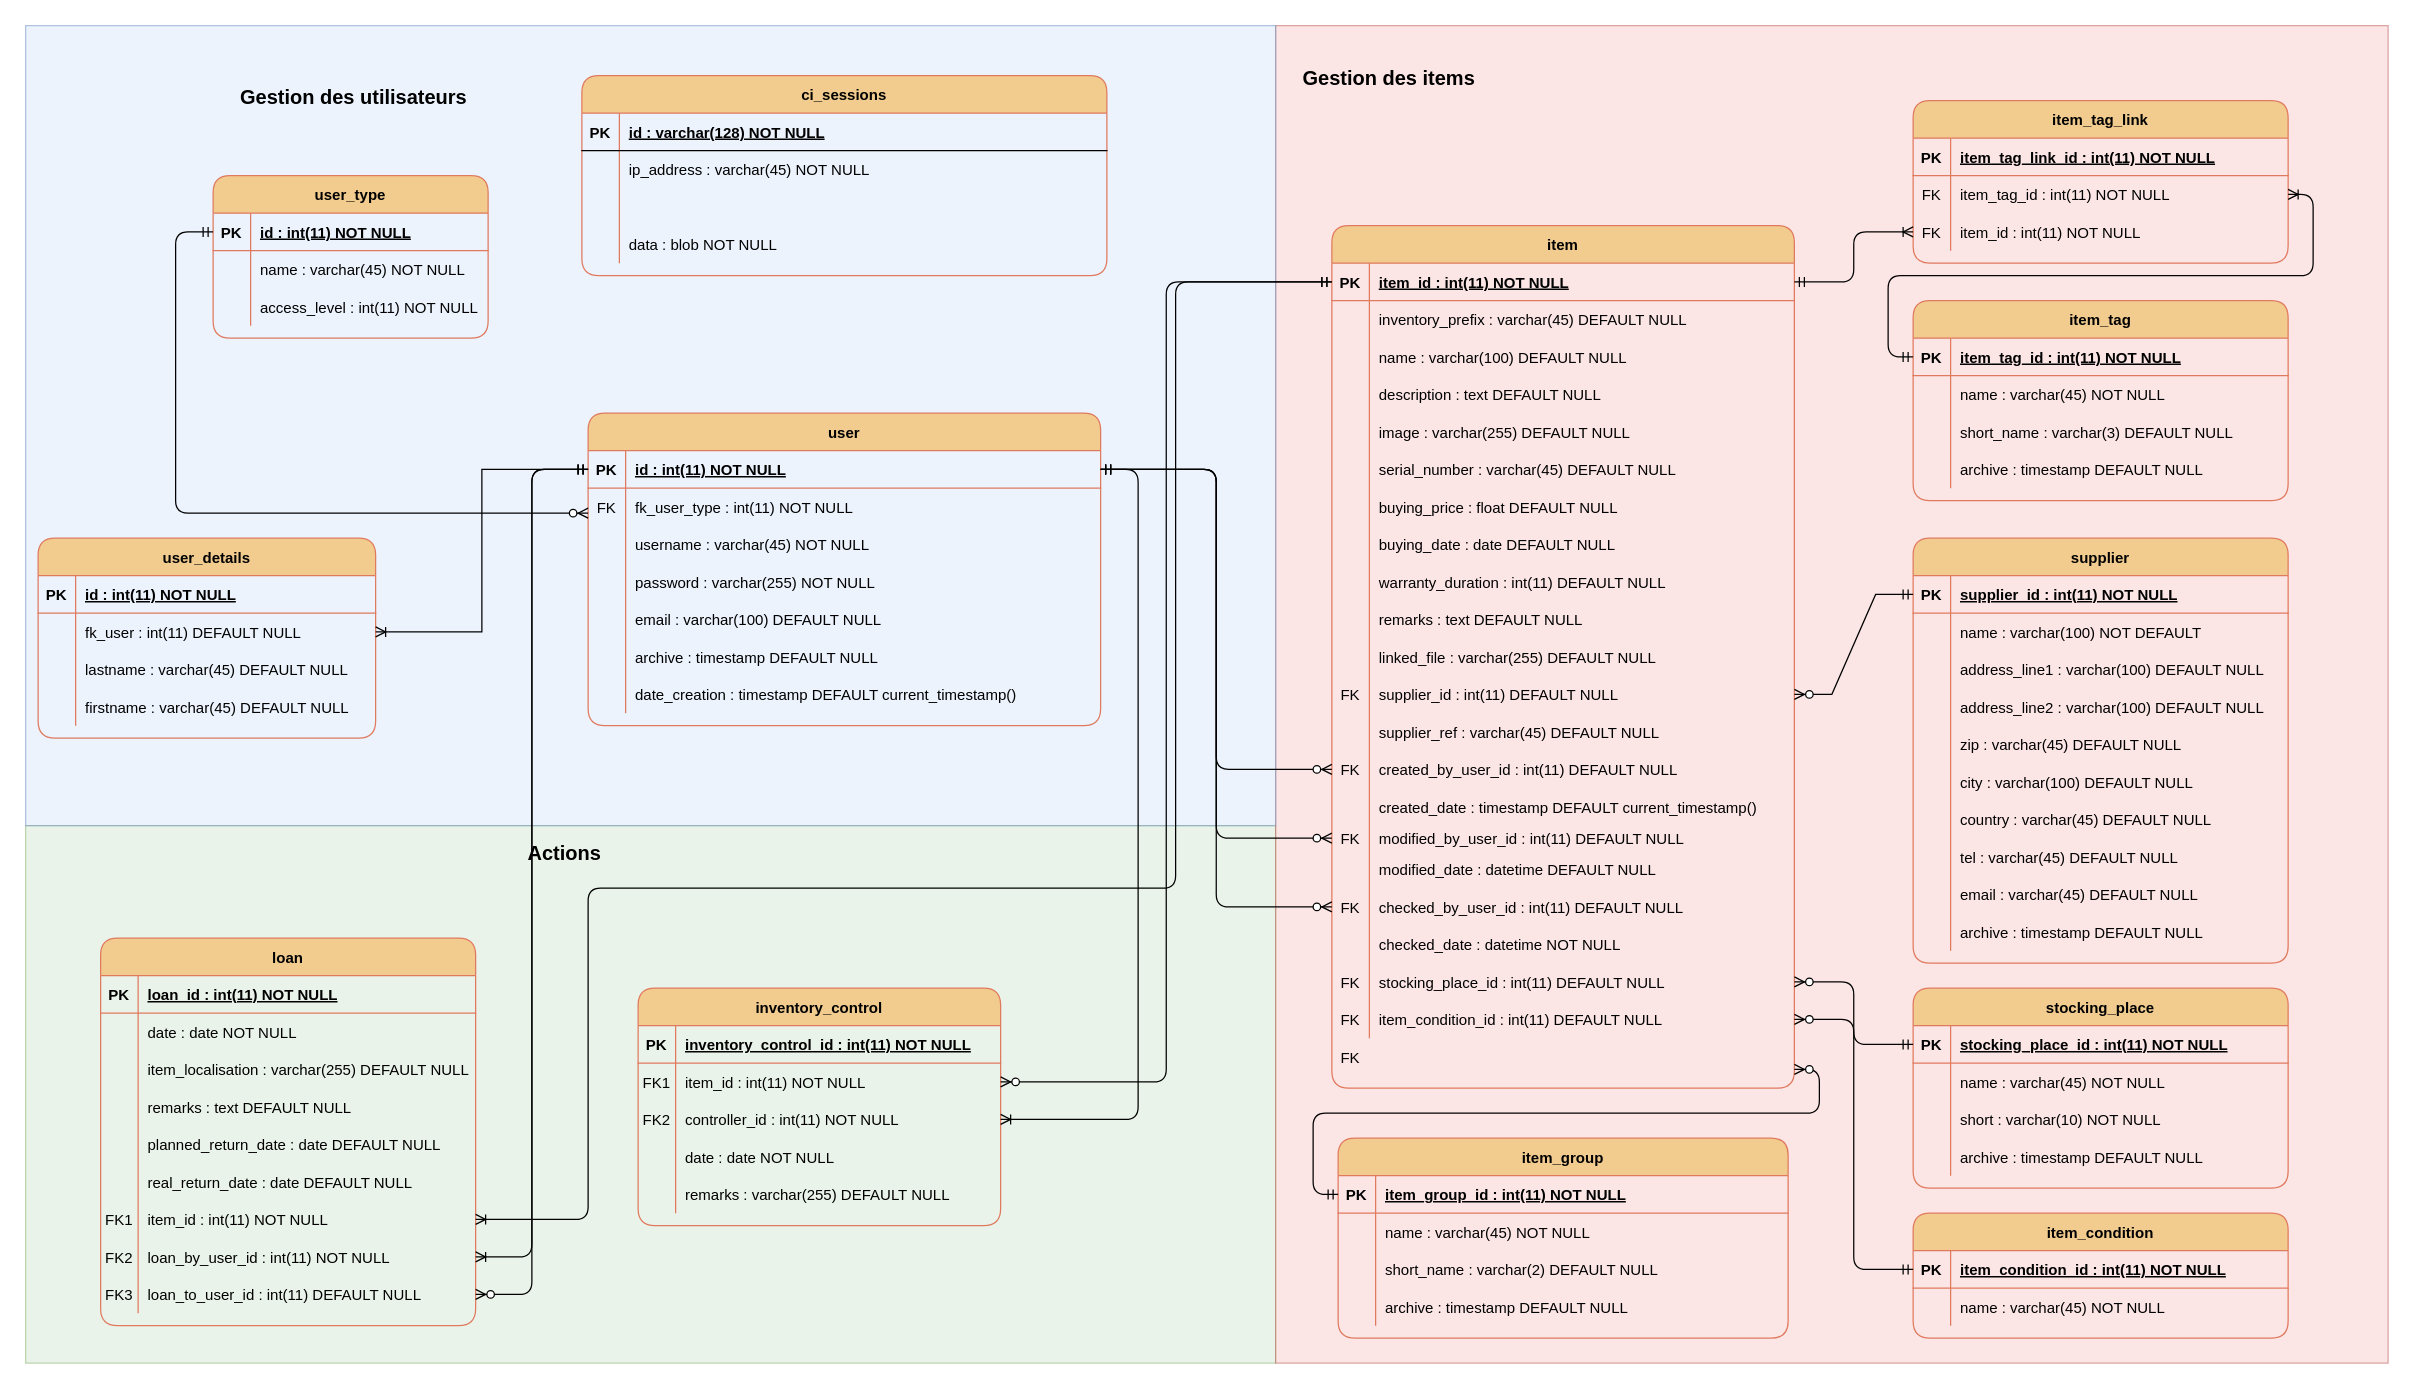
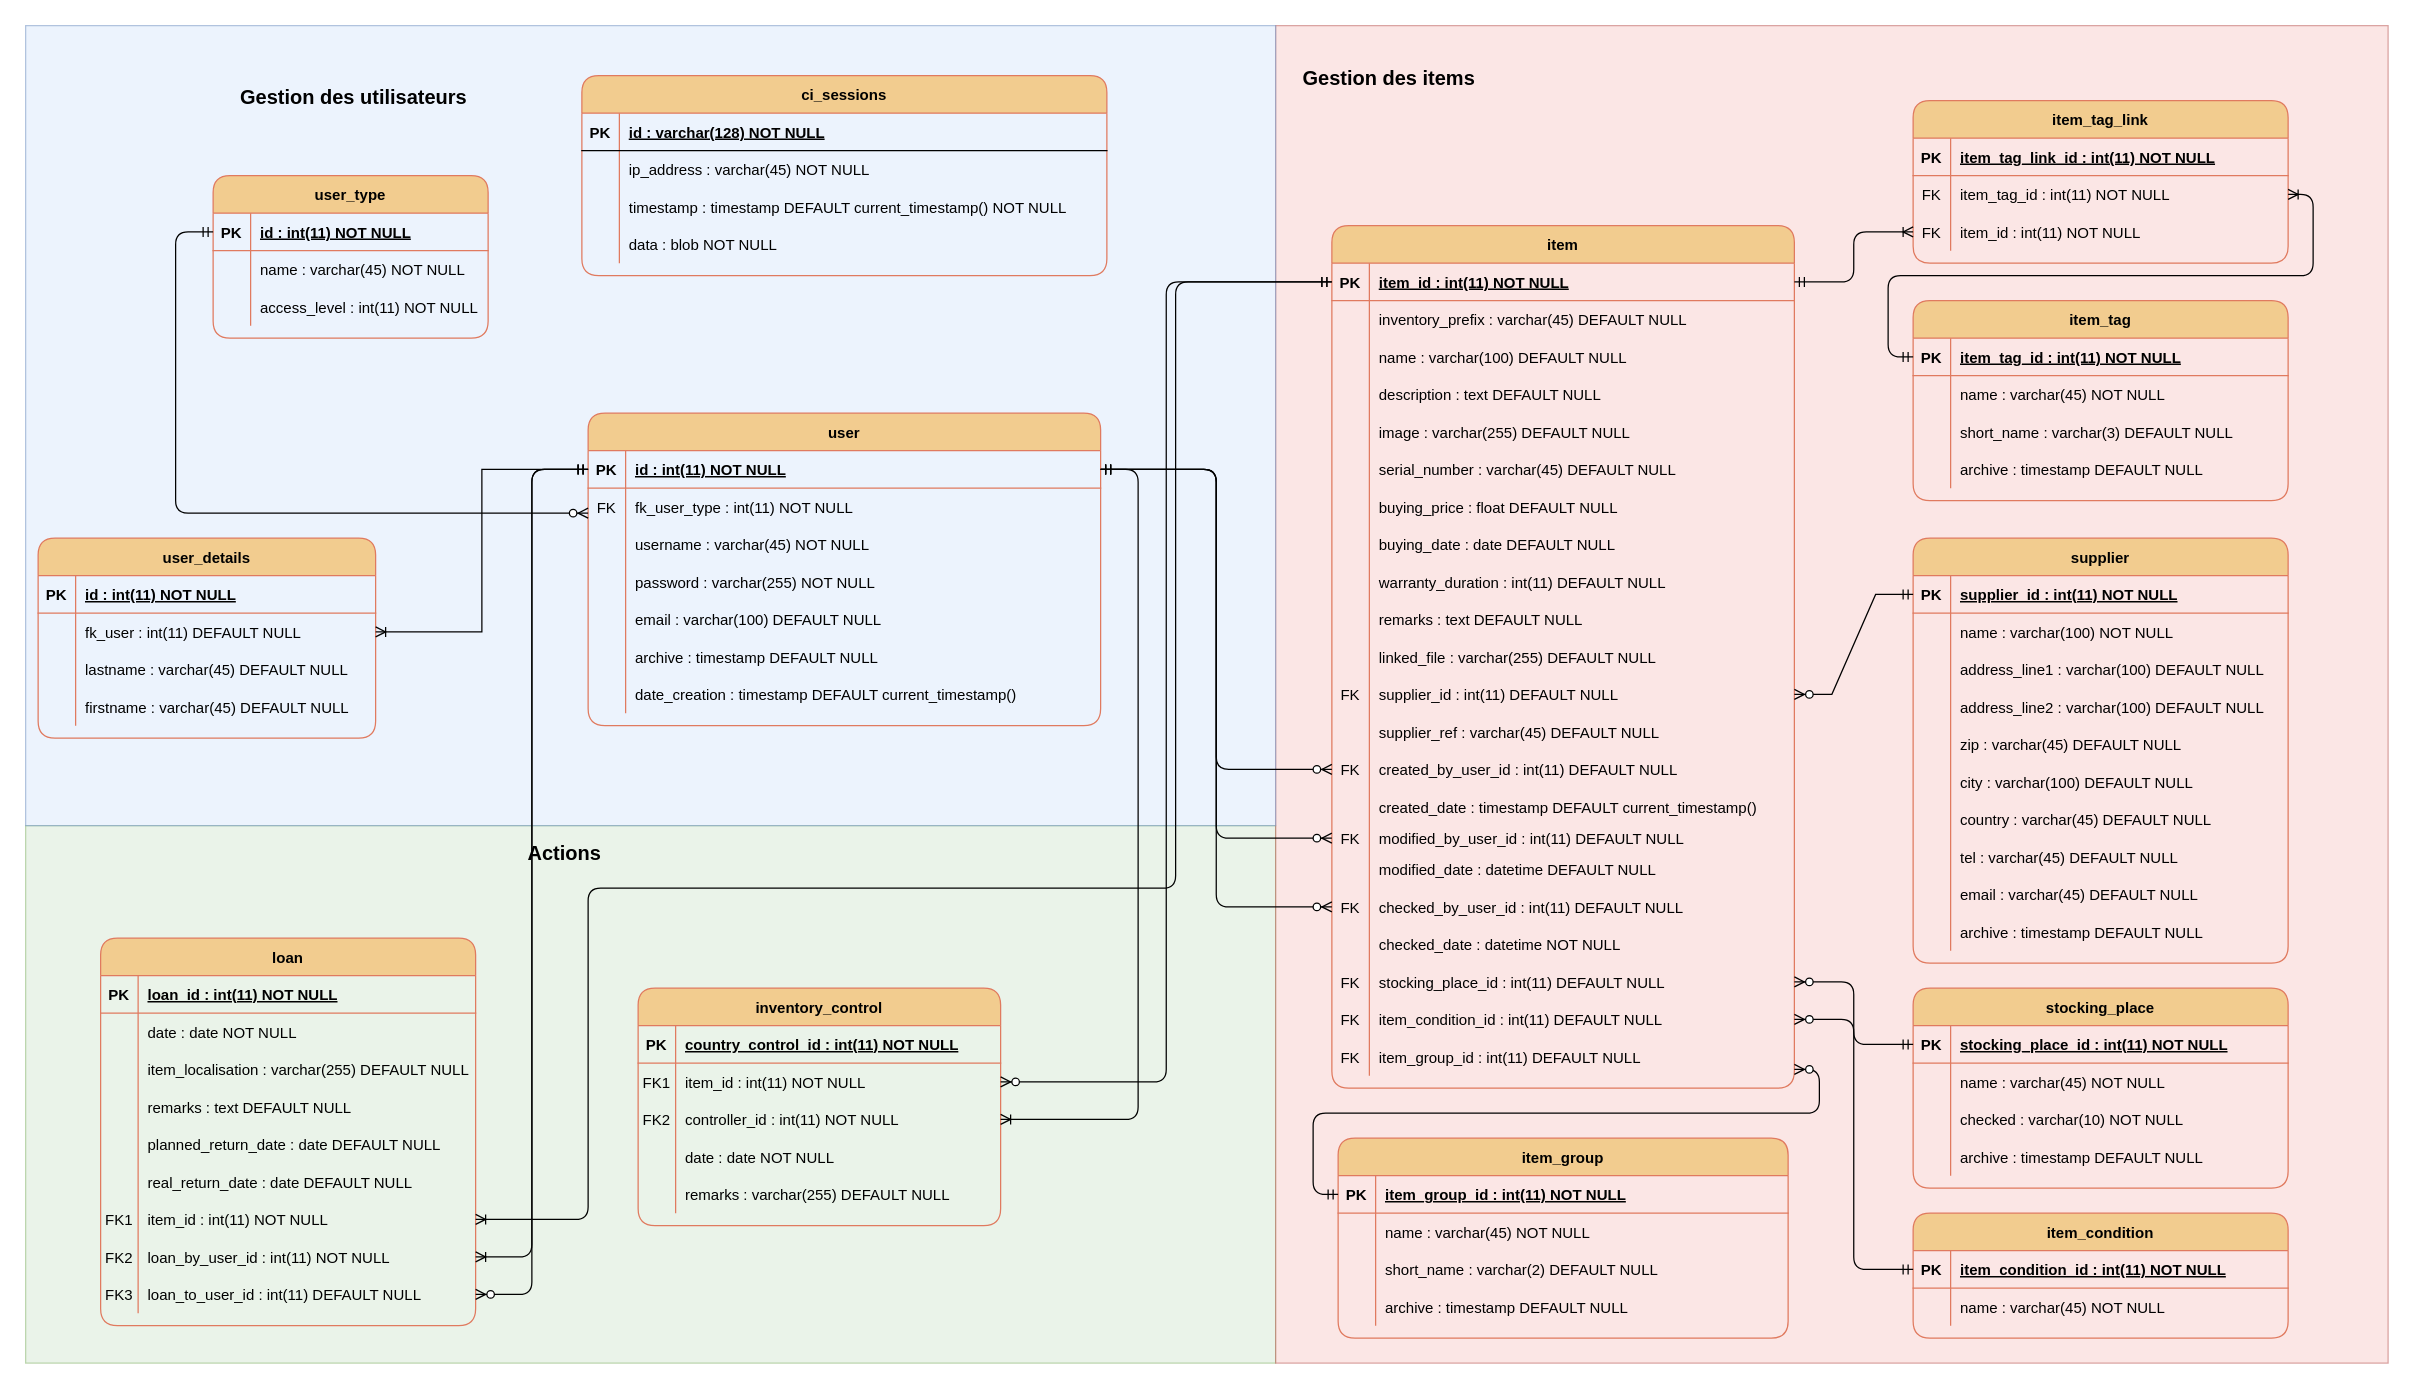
+ <mxCell id="244" value="timestamp : timestamp DEFAULT current_timestamp() NOT NULL" style="shape=partialRectangle;connectable=0;fillColor=none;top=0;left=0;bottom=0;right=0;align=left;spacingLeft=6;overflow=hidden;rounded=1;" parent="242" vertex="1"><mxGeometry x="30" width="390" height="30" as="geometry"><mxRectangle width="390" height="30" as="alternateBounds" /></mxGeometry></mxCell>
- <mxCell id="90" value="name : varchar(100) NOT DEFAULT" style="shape=partialRectangle;connectable=0;fillColor=none;top=0;left=0;bottom=0;right=0;align=left;spacingLeft=6;overflow=hidden;strokeColor=#E07A5F;rounded=1;" parent="88" vertex="1"><mxGeometry x="30" width="270" height="30" as="geometry"><mxRectangle width="270" height="30" as="alternateBounds" /></mxGeometry></mxCell>
+ <mxCell id="90" value="name : varchar(100) NOT NULL" style="shape=partialRectangle;connectable=0;fillColor=none;top=0;left=0;bottom=0;right=0;align=left;spacingLeft=6;overflow=hidden;strokeColor=#E07A5F;rounded=1;" parent="88" vertex="1"><mxGeometry x="30" width="270" height="30" as="geometry"><mxRectangle width="270" height="30" as="alternateBounds" /></mxGeometry></mxCell>
- <mxCell id="71" value="inventory_control_id : int(11) NOT NULL" style="shape=partialRectangle;connectable=0;fillColor=none;top=0;left=0;bottom=0;right=0;align=left;spacingLeft=6;fontStyle=5;overflow=hidden;strokeColor=#E07A5F;rounded=1;" parent="69" vertex="1"><mxGeometry x="30" width="260" height="30" as="geometry"><mxRectangle width="260" height="30" as="alternateBounds" /></mxGeometry></mxCell>
+ <mxCell id="71" value="country_control_id : int(11) NOT NULL" style="shape=partialRectangle;connectable=0;fillColor=none;top=0;left=0;bottom=0;right=0;align=left;spacingLeft=6;fontStyle=5;overflow=hidden;strokeColor=#E07A5F;rounded=1;" parent="69" vertex="1"><mxGeometry x="30" width="260" height="30" as="geometry"><mxRectangle width="260" height="30" as="alternateBounds" /></mxGeometry></mxCell>
+ <mxCell id="204" value="item_group_id : int(11) DEFAULT NULL" style="shape=partialRectangle;connectable=0;fillColor=none;top=0;left=0;bottom=0;right=0;align=left;spacingLeft=6;overflow=hidden;strokeColor=#E07A5F;rounded=1;" parent="202" vertex="1"><mxGeometry x="30" width="340" height="30" as="geometry"><mxRectangle width="340" height="30" as="alternateBounds" /></mxGeometry></mxCell>
- <mxCell id="64" value="short : varchar(10) NOT NULL" style="shape=partialRectangle;connectable=0;fillColor=none;top=0;left=0;bottom=0;right=0;align=left;spacingLeft=6;overflow=hidden;strokeColor=#E07A5F;rounded=1;" parent="62" vertex="1"><mxGeometry x="30" width="270" height="30" as="geometry"><mxRectangle width="270" height="30" as="alternateBounds" /></mxGeometry></mxCell>
+ <mxCell id="64" value="checked : varchar(10) NOT NULL" style="shape=partialRectangle;connectable=0;fillColor=none;top=0;left=0;bottom=0;right=0;align=left;spacingLeft=6;overflow=hidden;strokeColor=#E07A5F;rounded=1;" parent="62" vertex="1"><mxGeometry x="30" width="270" height="30" as="geometry"><mxRectangle width="270" height="30" as="alternateBounds" /></mxGeometry></mxCell>
